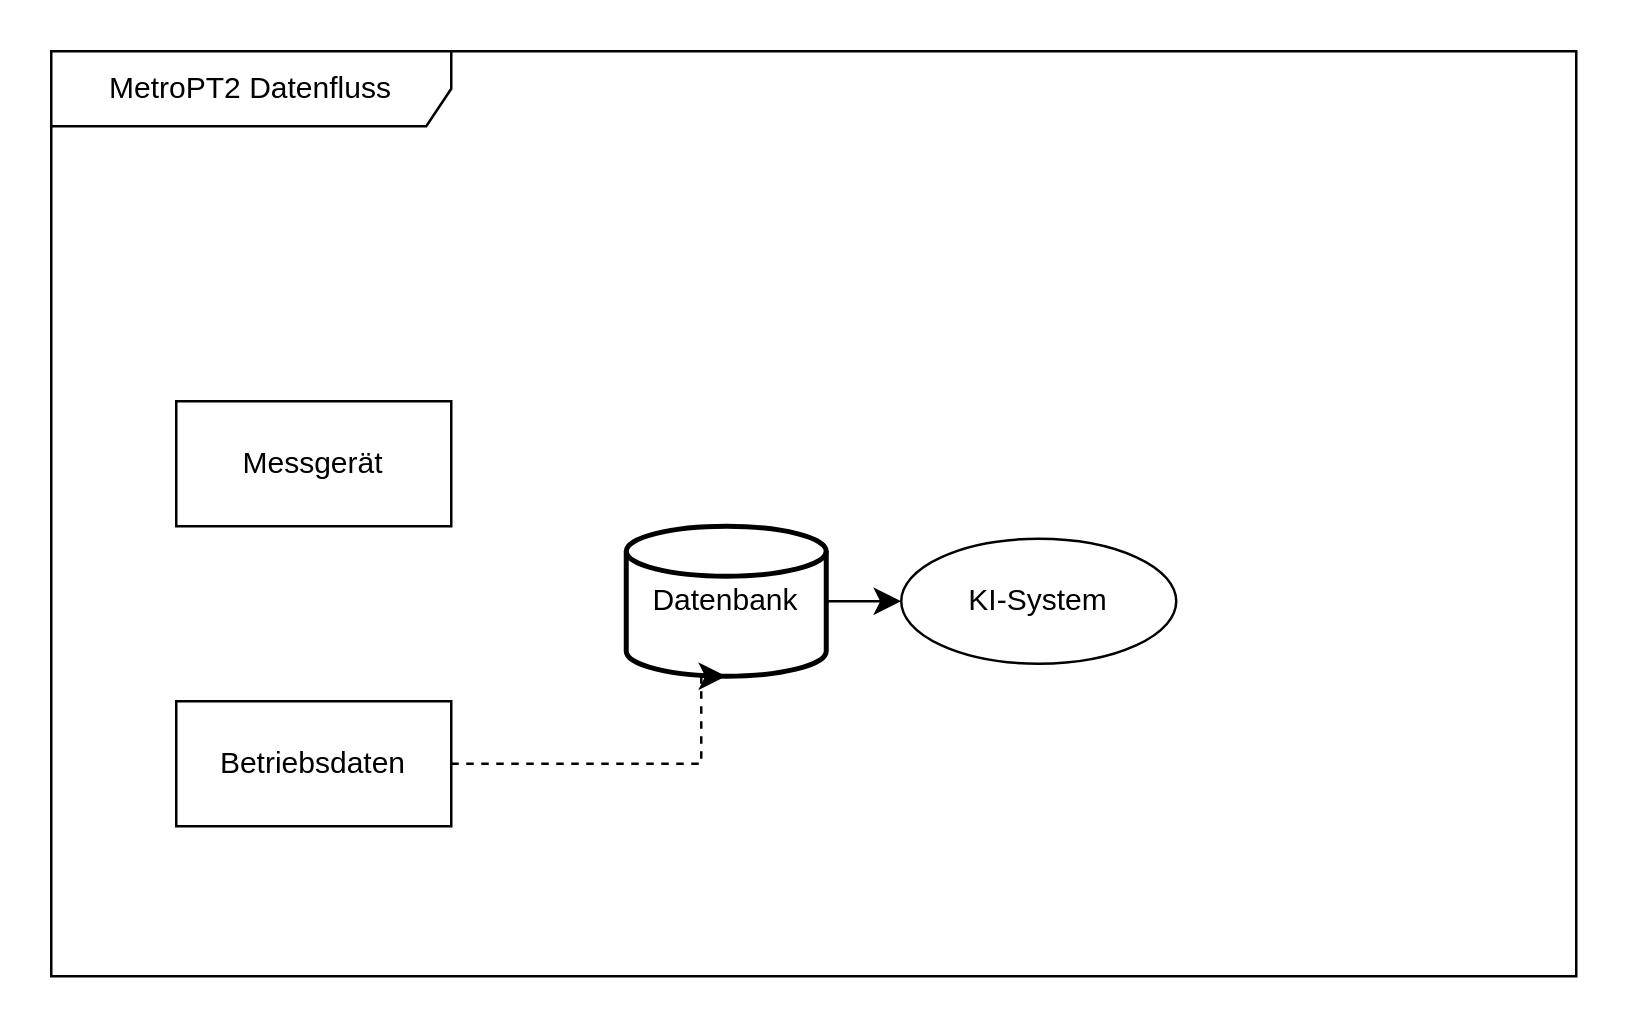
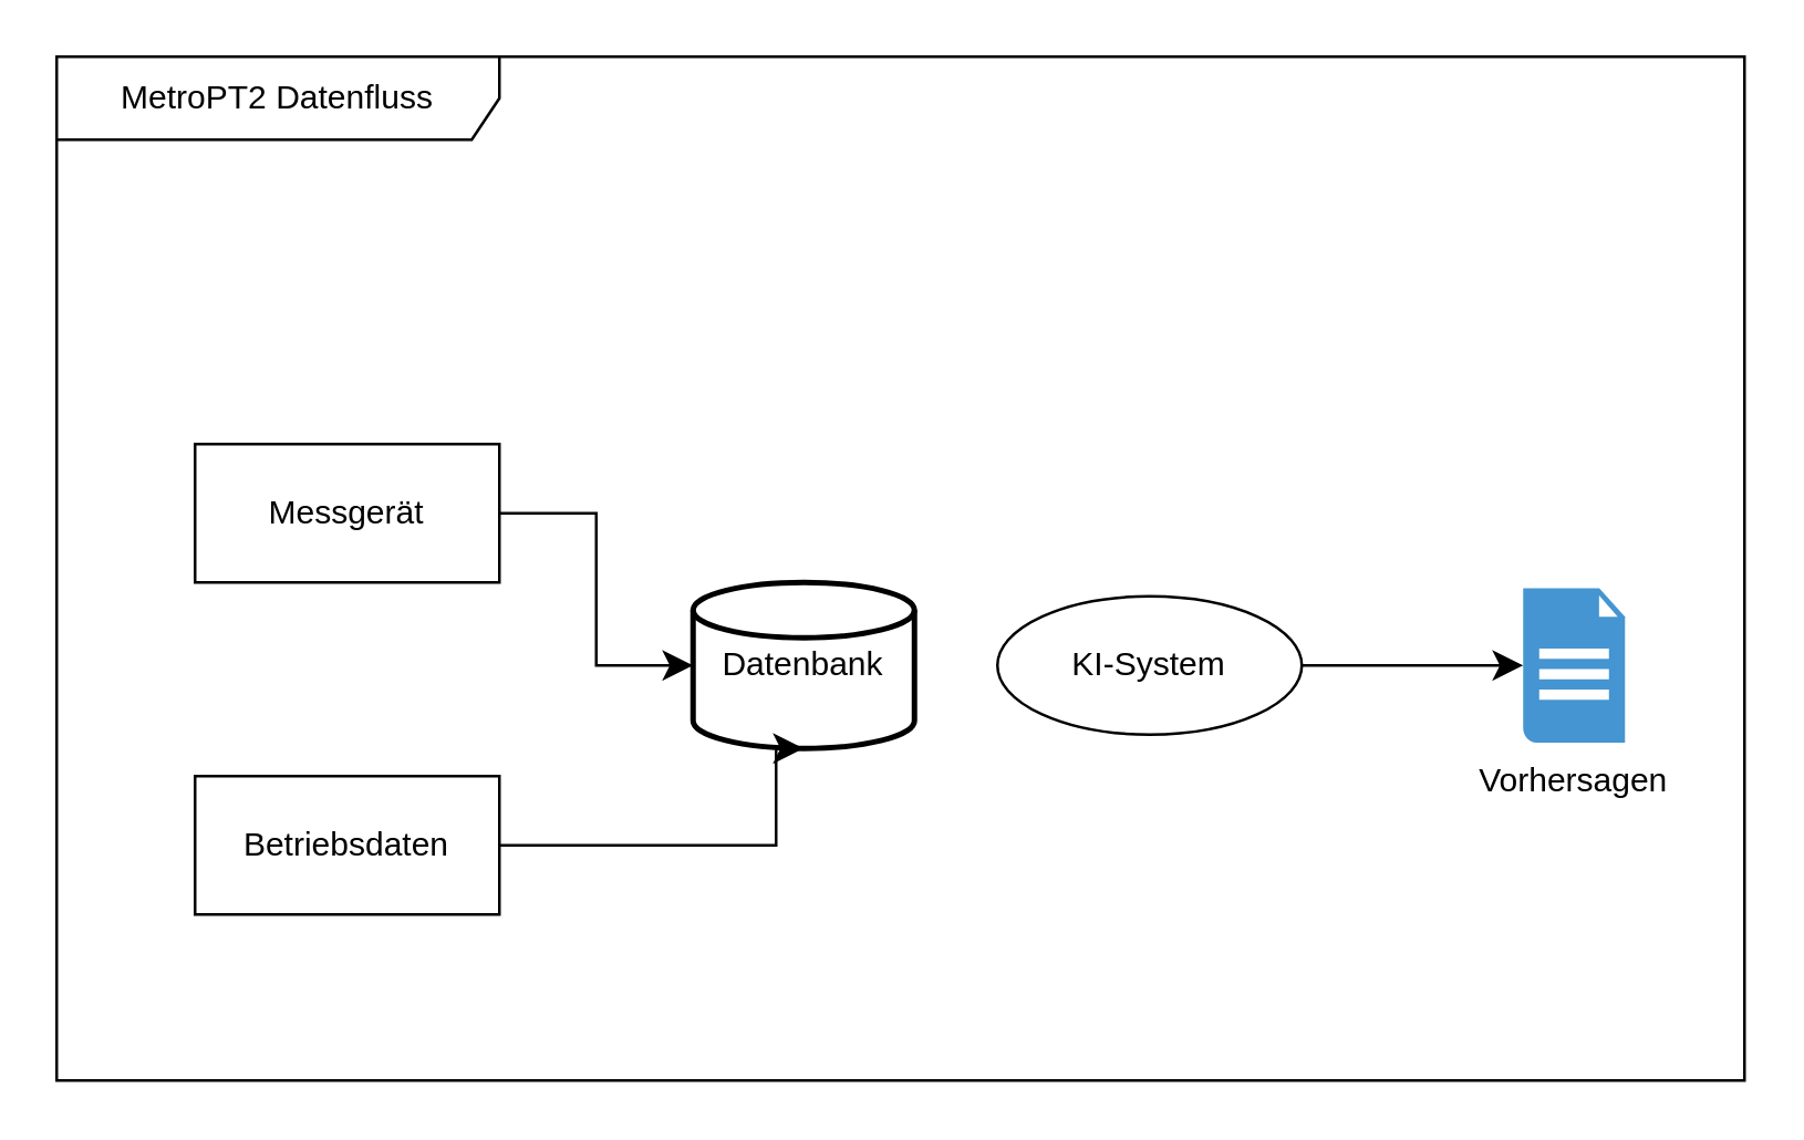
+ <mxCell id="8" value="" style="edgeStyle=elbowEdgeStyle;elbow=horizontal;endArrow=classic;html=1;curved=0;rounded=0;endSize=8;startSize=8;entryX=0;entryY=0.5;entryDx=0;entryDy=0;entryPerimeter=0;exitX=1;exitY=0.5;exitDx=0;exitDy=0;" edge="1" parent="2" source="3" target="7"><mxGeometry width="50" height="50" relative="1" as="geometry"><mxPoint x="150" y="110" as="sourcePoint" /><mxPoint x="200" y="60" as="targetPoint" /></mxGeometry></mxCell>
- <mxCell id="10" value="" style="edgeStyle=elbowEdgeStyle;elbow=horizontal;endArrow=classic;html=1;curved=0;rounded=0;endSize=8;startSize=8;entryX=0;entryY=0.5;entryDx=0;entryDy=0;exitX=1;exitY=0.5;exitDx=0;exitDy=0;exitPerimeter=0;" edge="1" parent="2" source="7" target="5"><mxGeometry width="50" height="50" relative="1" as="geometry"><mxPoint x="310" y="210" as="sourcePoint" /><mxPoint x="340" y="170" as="targetPoint" /></mxGeometry></mxCell>
+ <mxCell id="11" value="" style="edgeStyle=elbowEdgeStyle;elbow=horizontal;endArrow=classic;html=1;curved=0;rounded=0;endSize=8;startSize=8;exitX=1;exitY=0.5;exitDx=0;exitDy=0;" edge="1" parent="2" source="5" target="6"><mxGeometry width="50" height="50" relative="1" as="geometry"><mxPoint x="440" y="150" as="sourcePoint" /><mxPoint x="520" y="152.1" as="targetPoint" /></mxGeometry></mxCell>
+ <mxCell id="6" value="Vorhersagen" style="shadow=0;dashed=0;html=1;strokeColor=none;fillColor=#4495D1;labelPosition=center;verticalLabelPosition=bottom;verticalAlign=top;align=center;outlineConnect=0;shape=mxgraph.veeam.2d.report;" vertex="1" parent="2"><mxGeometry x="530" y="192.1" width="36.8" height="55.8" as="geometry" /></mxCell>
- <mxCell id="9" value="" style="edgeStyle=segmentEdgeStyle;endArrow=classic;html=1;curved=0;rounded=0;endSize=8;startSize=8;exitX=1;exitY=0.5;exitDx=0;exitDy=0;entryX=0.5;entryY=1;entryDx=0;entryDy=0;entryPerimeter=0;dashed=1;" edge="1" parent="2" source="4" target="7"><mxGeometry width="50" height="50" relative="1" as="geometry"><mxPoint x="220" y="300" as="sourcePoint" /><mxPoint x="270" y="250" as="targetPoint" /><Array as="points"><mxPoint x="260" y="285" /></Array></mxGeometry></mxCell>
+ <mxCell id="9" value="" style="edgeStyle=segmentEdgeStyle;endArrow=classic;html=1;curved=0;rounded=0;endSize=8;startSize=8;exitX=1;exitY=0.5;exitDx=0;exitDy=0;entryX=0.5;entryY=1;entryDx=0;entryDy=0;entryPerimeter=0;" edge="1" parent="2" source="4" target="7"><mxGeometry width="50" height="50" relative="1" as="geometry"><mxPoint x="220" y="300" as="sourcePoint" /><mxPoint x="270" y="250" as="targetPoint" /><Array as="points"><mxPoint x="260" y="285" /></Array></mxGeometry></mxCell>
